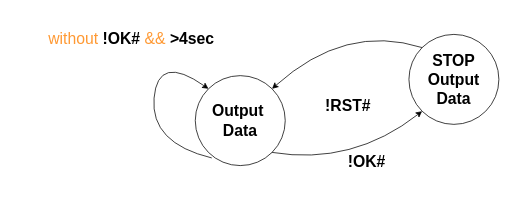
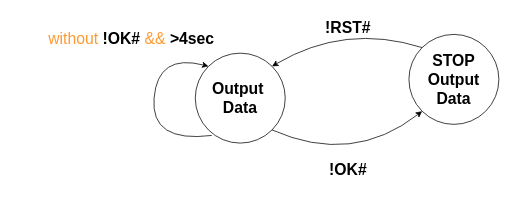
- <mxCell id="9" value="&lt;b&gt;!RST#&lt;/b&gt;" style="text;html=1;strokeColor=none;fillColor=none;align=center;verticalAlign=middle;whiteSpace=wrap;rounded=0;fontSize=21;fontColor=#000000;" vertex="1" parent="1"><mxGeometry x="434" y="125" width="60" height="30" as="geometry" /></mxCell>
+ <mxCell id="9" value="&lt;b&gt;!RST#&lt;/b&gt;" style="text;html=1;strokeColor=none;fillColor=none;align=center;verticalAlign=middle;whiteSpace=wrap;rounded=0;fontSize=21;fontColor=#000000;" vertex="1" parent="1"><mxGeometry x="434" y="20" width="60" height="30" as="geometry" /></mxCell>
- <mxCell id="2" value="&lt;b style=&quot;font-size: 21px;&quot;&gt;Output&amp;nbsp;&lt;br style=&quot;font-size: 21px;&quot;&gt;Data&lt;/b&gt;" style="ellipse;whiteSpace=wrap;html=1;aspect=fixed;fontSize=21;" vertex="1" parent="1"><mxGeometry x="260" y="100" width="120" height="120" as="geometry" /></mxCell>
+ <mxCell id="2" value="&lt;b style=&quot;font-size: 21px;&quot;&gt;Output&amp;nbsp;&lt;br style=&quot;font-size: 21px;&quot;&gt;Data&lt;/b&gt;" style="ellipse;whiteSpace=wrap;html=1;aspect=fixed;fontSize=21;" vertex="1" parent="1"><mxGeometry x="260" y="70" width="120" height="120" as="geometry" /></mxCell>
- <mxCell id="6" value="&lt;b&gt;!OK#&lt;/b&gt;" style="text;html=1;strokeColor=none;fillColor=none;align=center;verticalAlign=middle;whiteSpace=wrap;rounded=0;fontSize=21;fontColor=#000000;" vertex="1" parent="1"><mxGeometry x="459" y="200" width="60" height="30" as="geometry" /></mxCell>
+ <mxCell id="6" value="&lt;b&gt;!OK#&lt;/b&gt;" style="text;html=1;strokeColor=none;fillColor=none;align=center;verticalAlign=middle;whiteSpace=wrap;rounded=0;fontSize=21;fontColor=#000000;" vertex="1" parent="1"><mxGeometry x="434" y="210" width="60" height="30" as="geometry" /></mxCell>
